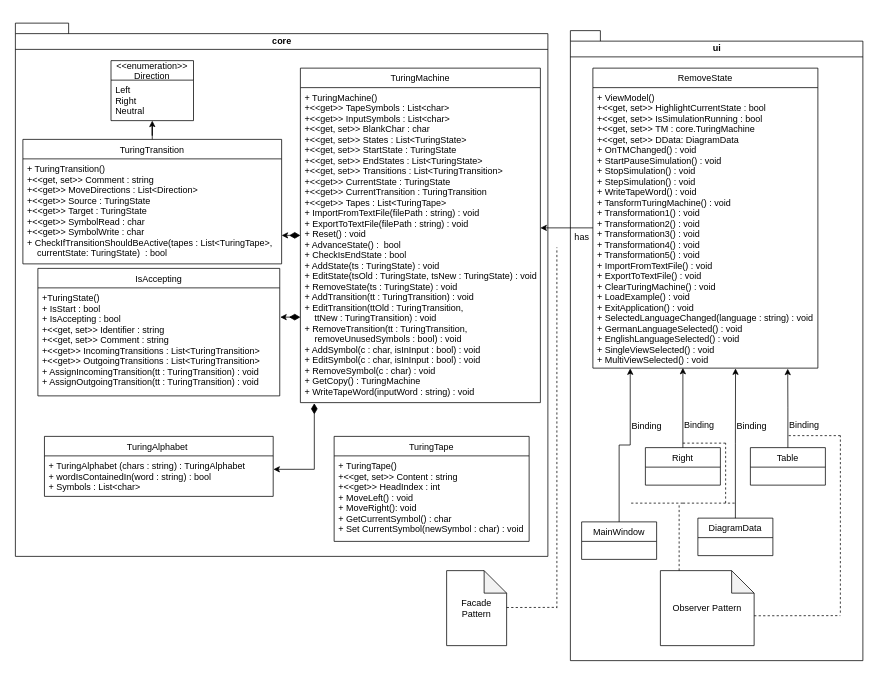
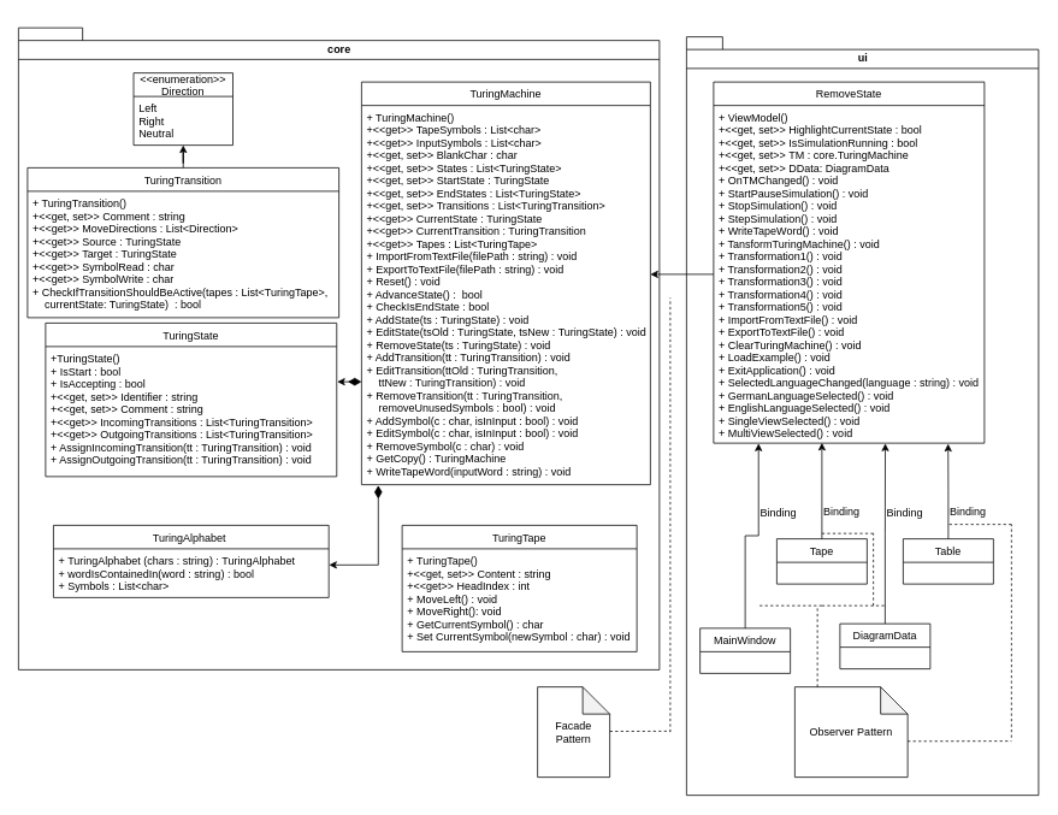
- <mxCell id="7" style="edgeStyle=orthogonalEdgeStyle;rounded=0;orthogonalLoop=1;jettySize=auto;html=1;startArrow=diamondThin;startFill=1;startSize=12;" parent="1" source="8" target="19" edge="1"><mxGeometry relative="1" as="geometry"><Array as="points"><mxPoint x="370" y="281" /><mxPoint x="370" y="281" /></Array></mxGeometry></mxCell>
- <mxCell id="13" value="has" style="text;html=1;align=center;verticalAlign=middle;resizable=0;points=[];autosize=1;strokeColor=none;fillColor=none;" parent="1" vertex="1"><mxGeometry x="760" y="305" width="30" height="20" as="geometry" /></mxCell>
- <mxCell id="10" value="IsAccepting" style="swimlane;fontStyle=0;childLayout=stackLayout;horizontal=1;startSize=26;fillColor=none;horizontalStack=0;resizeParent=1;resizeParentMax=0;resizeLast=0;collapsible=1;marginBottom=0;strokeColor=default;" parent="1" vertex="1"><mxGeometry x="50" y="357" width="322.5" height="170" as="geometry" /></mxCell>
+ <mxCell id="10" value="TuringState" style="swimlane;fontStyle=0;childLayout=stackLayout;horizontal=1;startSize=26;fillColor=none;horizontalStack=0;resizeParent=1;resizeParentMax=0;resizeLast=0;collapsible=1;marginBottom=0;strokeColor=default;" parent="1" vertex="1"><mxGeometry x="50" y="357" width="322.5" height="170" as="geometry" /></mxCell>
- <mxCell id="27" value="Right" style="swimlane;fontStyle=0;childLayout=stackLayout;horizontal=1;startSize=26;fillColor=none;horizontalStack=0;resizeParent=1;resizeParentMax=0;resizeLast=0;collapsible=1;marginBottom=0;strokeColor=default;" parent="1" vertex="1"><mxGeometry x="860" y="596" width="100" height="50" as="geometry" /></mxCell>
+ <mxCell id="27" value="Tape" style="swimlane;fontStyle=0;childLayout=stackLayout;horizontal=1;startSize=26;fillColor=none;horizontalStack=0;resizeParent=1;resizeParentMax=0;resizeLast=0;collapsible=1;marginBottom=0;strokeColor=default;" parent="1" vertex="1"><mxGeometry x="860" y="596" width="100" height="50" as="geometry" /></mxCell>
